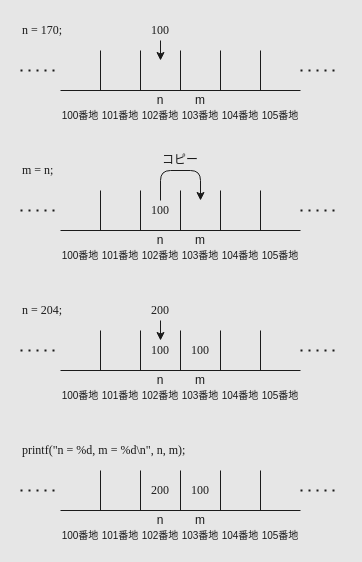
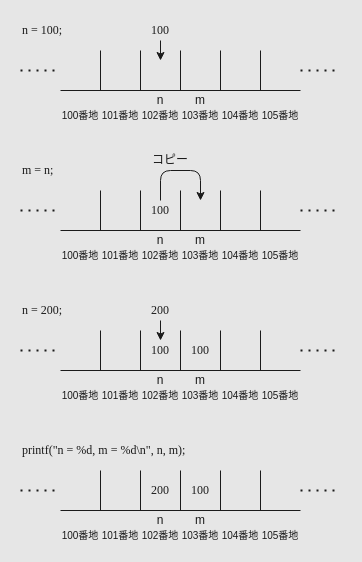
- <mxCell id="10" value="&lt;font face=&quot;Jetbrains mono&quot;&gt;n = 170;&lt;/font&gt;" style="text;html=1;strokeColor=none;fillColor=none;align=left;verticalAlign=middle;whiteSpace=wrap;rounded=0;fontColor=#1A1A1A;" vertex="1" parent="1"><mxGeometry x="20" y="20" width="80" height="20" as="geometry" /></mxCell>
+ <mxCell id="10" value="&lt;font face=&quot;Jetbrains mono&quot;&gt;n = 100;&lt;/font&gt;" style="text;html=1;strokeColor=none;fillColor=none;align=left;verticalAlign=middle;whiteSpace=wrap;rounded=0;fontColor=#1A1A1A;" vertex="1" parent="1"><mxGeometry x="20" y="20" width="80" height="20" as="geometry" /></mxCell>
- <mxCell id="28" value="コピー" style="text;html=1;strokeColor=none;fillColor=none;align=center;verticalAlign=middle;whiteSpace=wrap;rounded=0;fontColor=#1A1A1A;" vertex="1" parent="1"><mxGeometry x="150" y="150" width="60" height="20" as="geometry" /></mxCell>
+ <mxCell id="28" value="コピー" style="text;html=1;strokeColor=none;fillColor=none;align=center;verticalAlign=middle;whiteSpace=wrap;rounded=0;fontColor=#1A1A1A;" vertex="1" parent="1"><mxGeometry x="140" y="150" width="60" height="20" as="geometry" /></mxCell>
- <mxCell id="50" value="&lt;font face=&quot;Jetbrains mono&quot;&gt;n = 204;&lt;/font&gt;" style="text;html=1;strokeColor=none;fillColor=none;align=left;verticalAlign=middle;whiteSpace=wrap;rounded=0;fontColor=#1A1A1A;" vertex="1" parent="1"><mxGeometry x="20" y="300" width="80" height="20" as="geometry" /></mxCell>
+ <mxCell id="50" value="&lt;font face=&quot;Jetbrains mono&quot;&gt;n = 200;&lt;/font&gt;" style="text;html=1;strokeColor=none;fillColor=none;align=left;verticalAlign=middle;whiteSpace=wrap;rounded=0;fontColor=#1A1A1A;" vertex="1" parent="1"><mxGeometry x="20" y="300" width="80" height="20" as="geometry" /></mxCell>
